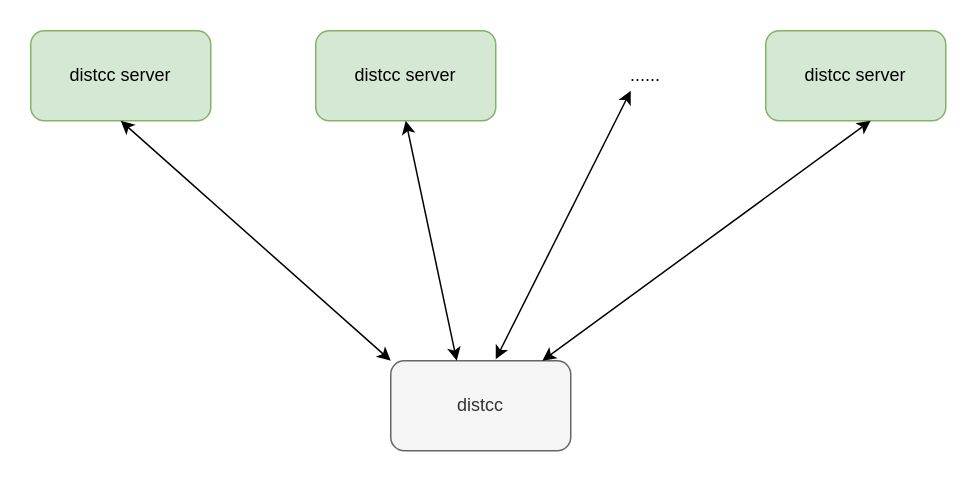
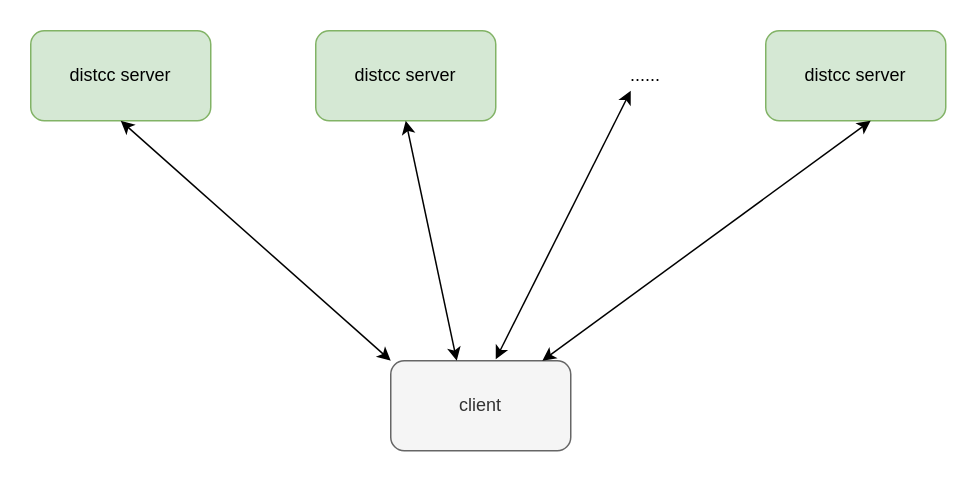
- <mxCell id="5" value="distcc" style="rounded=1;whiteSpace=wrap;html=1;fillColor=#f5f5f5;strokeColor=#666666;fontColor=#333333;" vertex="1" parent="1"><mxGeometry x="260" y="240" width="120" height="60" as="geometry" /></mxCell>
+ <mxCell id="5" value="client" style="rounded=1;whiteSpace=wrap;html=1;fillColor=#f5f5f5;strokeColor=#666666;fontColor=#333333;" vertex="1" parent="1"><mxGeometry x="260" y="240" width="120" height="60" as="geometry" /></mxCell>
